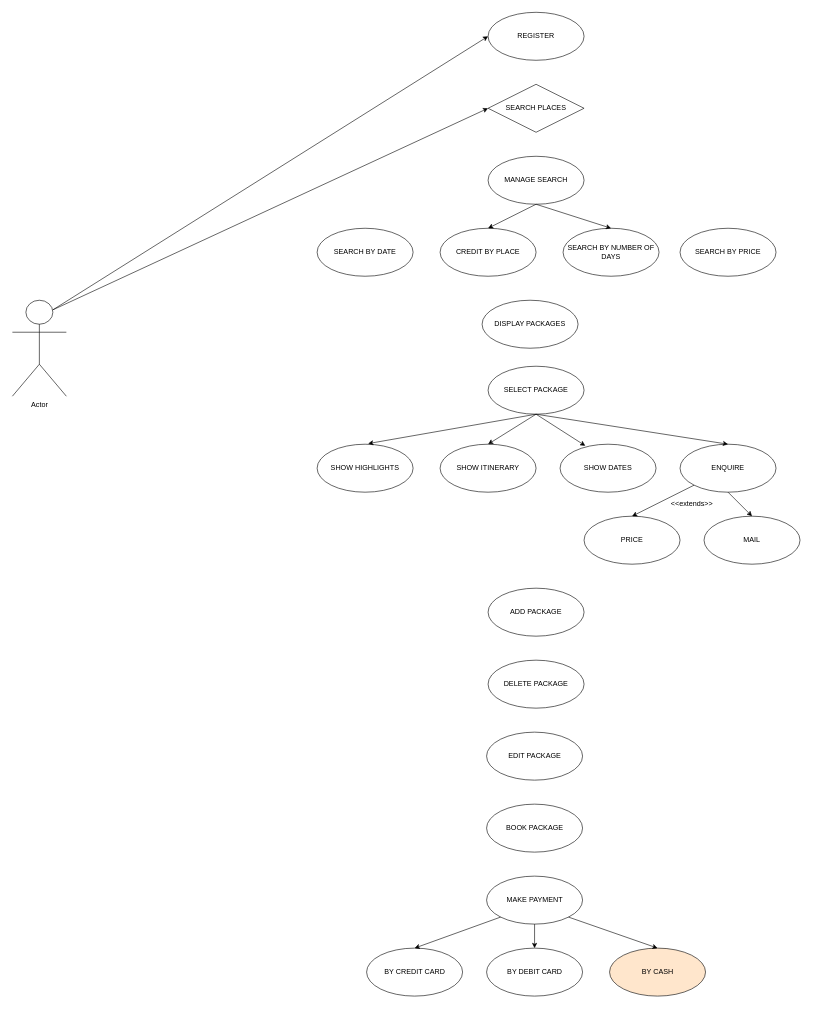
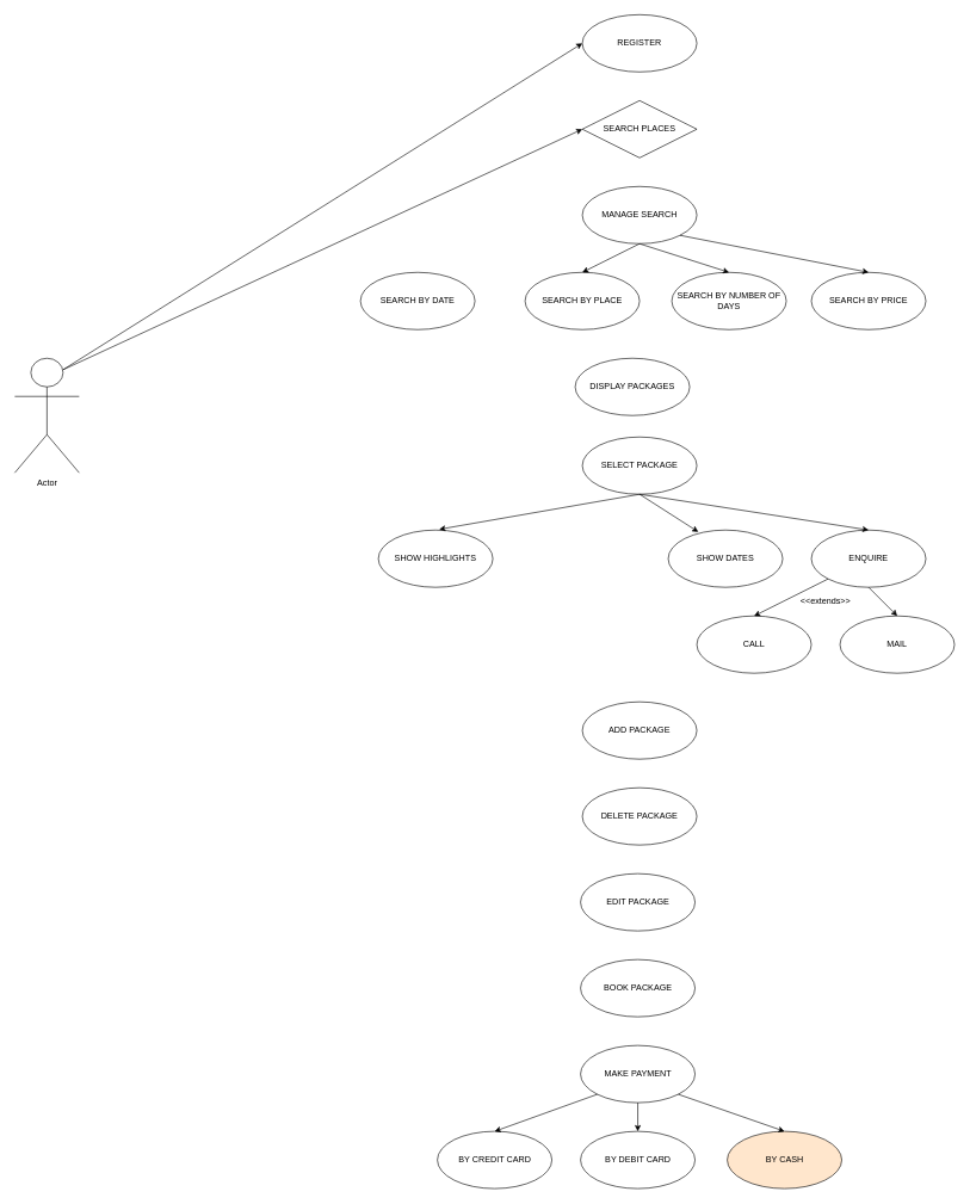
+ <mxCell id="35" value="" style="endArrow=classic;html=1;entryX=0.5;entryY=0;entryDx=0;entryDy=0;exitX=1;exitY=1;exitDx=0;exitDy=0;" parent="1" source="4" target="7" edge="1"><mxGeometry width="50" height="50" relative="1" as="geometry"><mxPoint x="903" y="350" as="sourcePoint" /><mxPoint x="1028" y="390" as="targetPoint" /></mxGeometry></mxCell>
- <mxCell id="3" value="SEARCH BY DATE" style="ellipse;whiteSpace=wrap;html=1;" parent="1" vertex="1"><mxGeometry x="528" y="380" width="160" height="80" as="geometry" /></mxCell>
+ <mxCell id="3" value="SEARCH BY DATE" style="ellipse;whiteSpace=wrap;html=1;" parent="1" vertex="1"><mxGeometry x="503" y="380" width="160" height="80" as="geometry" /></mxCell>
- <mxCell id="9" value="CREDIT BY PLACE" style="ellipse;whiteSpace=wrap;html=1;" parent="1" vertex="1"><mxGeometry x="733" y="380" width="160" height="80" as="geometry" /></mxCell>
+ <mxCell id="9" value="SEARCH BY PLACE" style="ellipse;whiteSpace=wrap;html=1;" parent="1" vertex="1"><mxGeometry x="733" y="380" width="160" height="80" as="geometry" /></mxCell>
- <mxCell id="24" value="" style="endArrow=classic;html=1;exitX=0.5;exitY=1;exitDx=0;exitDy=0;entryX=0.5;entryY=0;entryDx=0;entryDy=0;" parent="1" source="10" target="12" edge="1"><mxGeometry width="50" height="50" relative="1" as="geometry"><mxPoint x="883" y="720" as="sourcePoint" /><mxPoint x="623" y="749" as="targetPoint" /></mxGeometry></mxCell>
- <mxCell id="12" value="SHOW ITINERARY" style="ellipse;whiteSpace=wrap;html=1;" parent="1" vertex="1"><mxGeometry x="733" y="740" width="160" height="80" as="geometry" /></mxCell>
- <mxCell id="15" value="PRICE" style="ellipse;whiteSpace=wrap;html=1;" parent="1" vertex="1"><mxGeometry x="973" y="860" width="160" height="80" as="geometry" /></mxCell>
+ <mxCell id="15" value="CALL" style="ellipse;whiteSpace=wrap;html=1;" parent="1" vertex="1"><mxGeometry x="973" y="860" width="160" height="80" as="geometry" /></mxCell>
